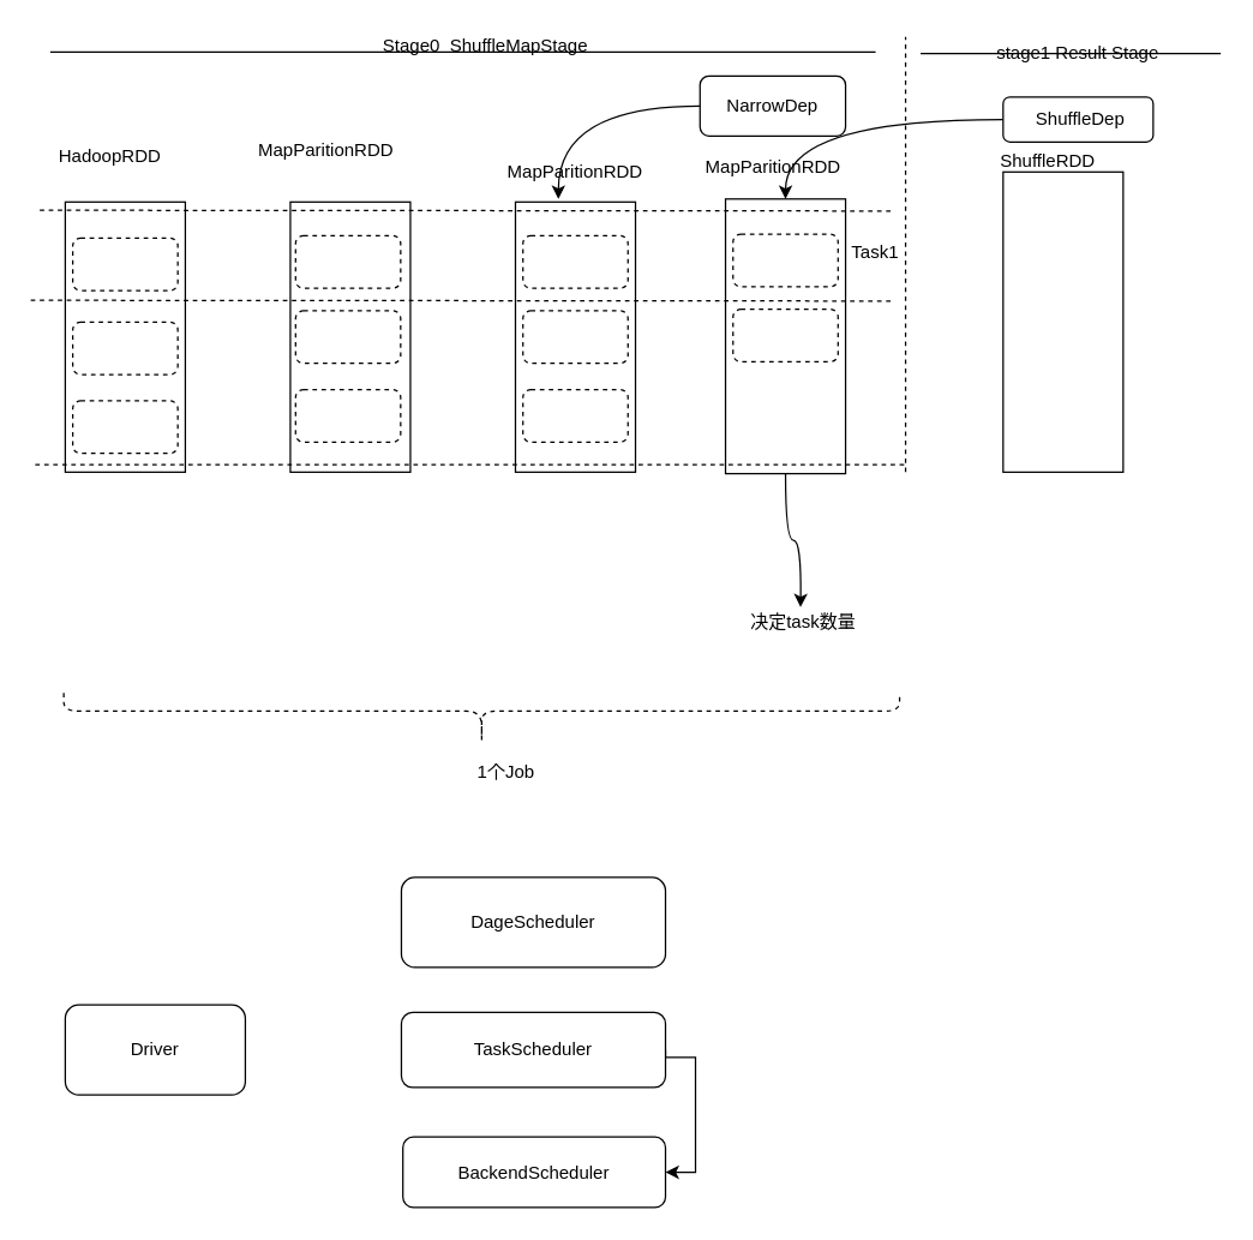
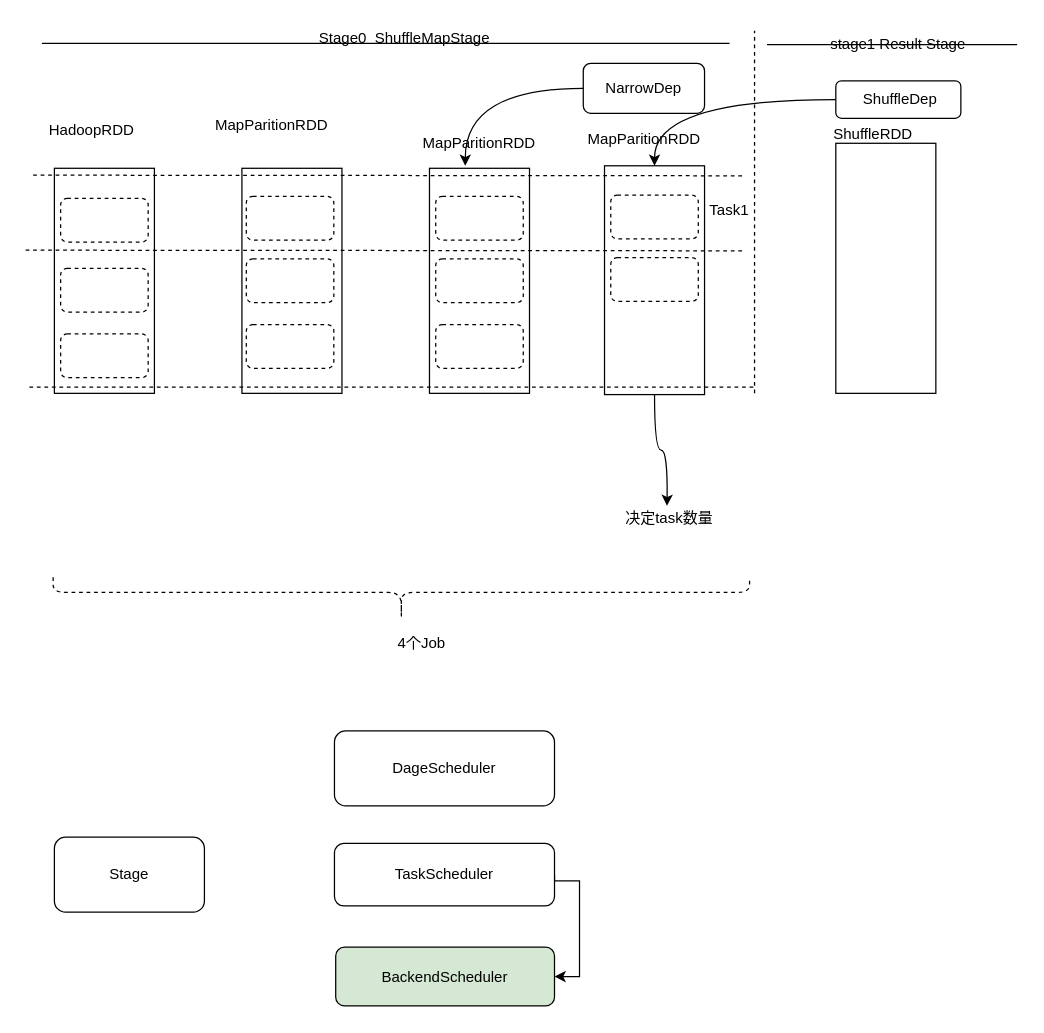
- <mxCell id="35" value="1个Job" style="text;html=1;strokeColor=none;fillColor=none;align=center;verticalAlign=middle;whiteSpace=wrap;rounded=0;dashed=1;" parent="1" vertex="1"><mxGeometry x="301" y="504" width="72" height="20" as="geometry" /></mxCell>
+ <mxCell id="35" value="4个Job" style="text;html=1;strokeColor=none;fillColor=none;align=center;verticalAlign=middle;whiteSpace=wrap;rounded=0;dashed=1;" parent="1" vertex="1"><mxGeometry x="301" y="504" width="72" height="20" as="geometry" /></mxCell>
- <mxCell id="44" value="Driver" style="rounded=1;whiteSpace=wrap;html=1;" parent="1" vertex="1"><mxGeometry x="43" y="669" width="120" height="60" as="geometry" /></mxCell>
+ <mxCell id="44" value="Stage" style="rounded=1;whiteSpace=wrap;html=1;" parent="1" vertex="1"><mxGeometry x="43" y="669" width="120" height="60" as="geometry" /></mxCell>
- <mxCell id="43" value="BackendScheduler" style="rounded=1;whiteSpace=wrap;html=1;" parent="1" vertex="1"><mxGeometry x="268" y="757" width="175" height="47" as="geometry" /></mxCell>
+ <mxCell id="43" value="BackendScheduler" style="rounded=1;whiteSpace=wrap;html=1;fillColor=#d5e8d4;" parent="1" vertex="1"><mxGeometry x="268" y="757" width="175" height="47" as="geometry" /></mxCell>
